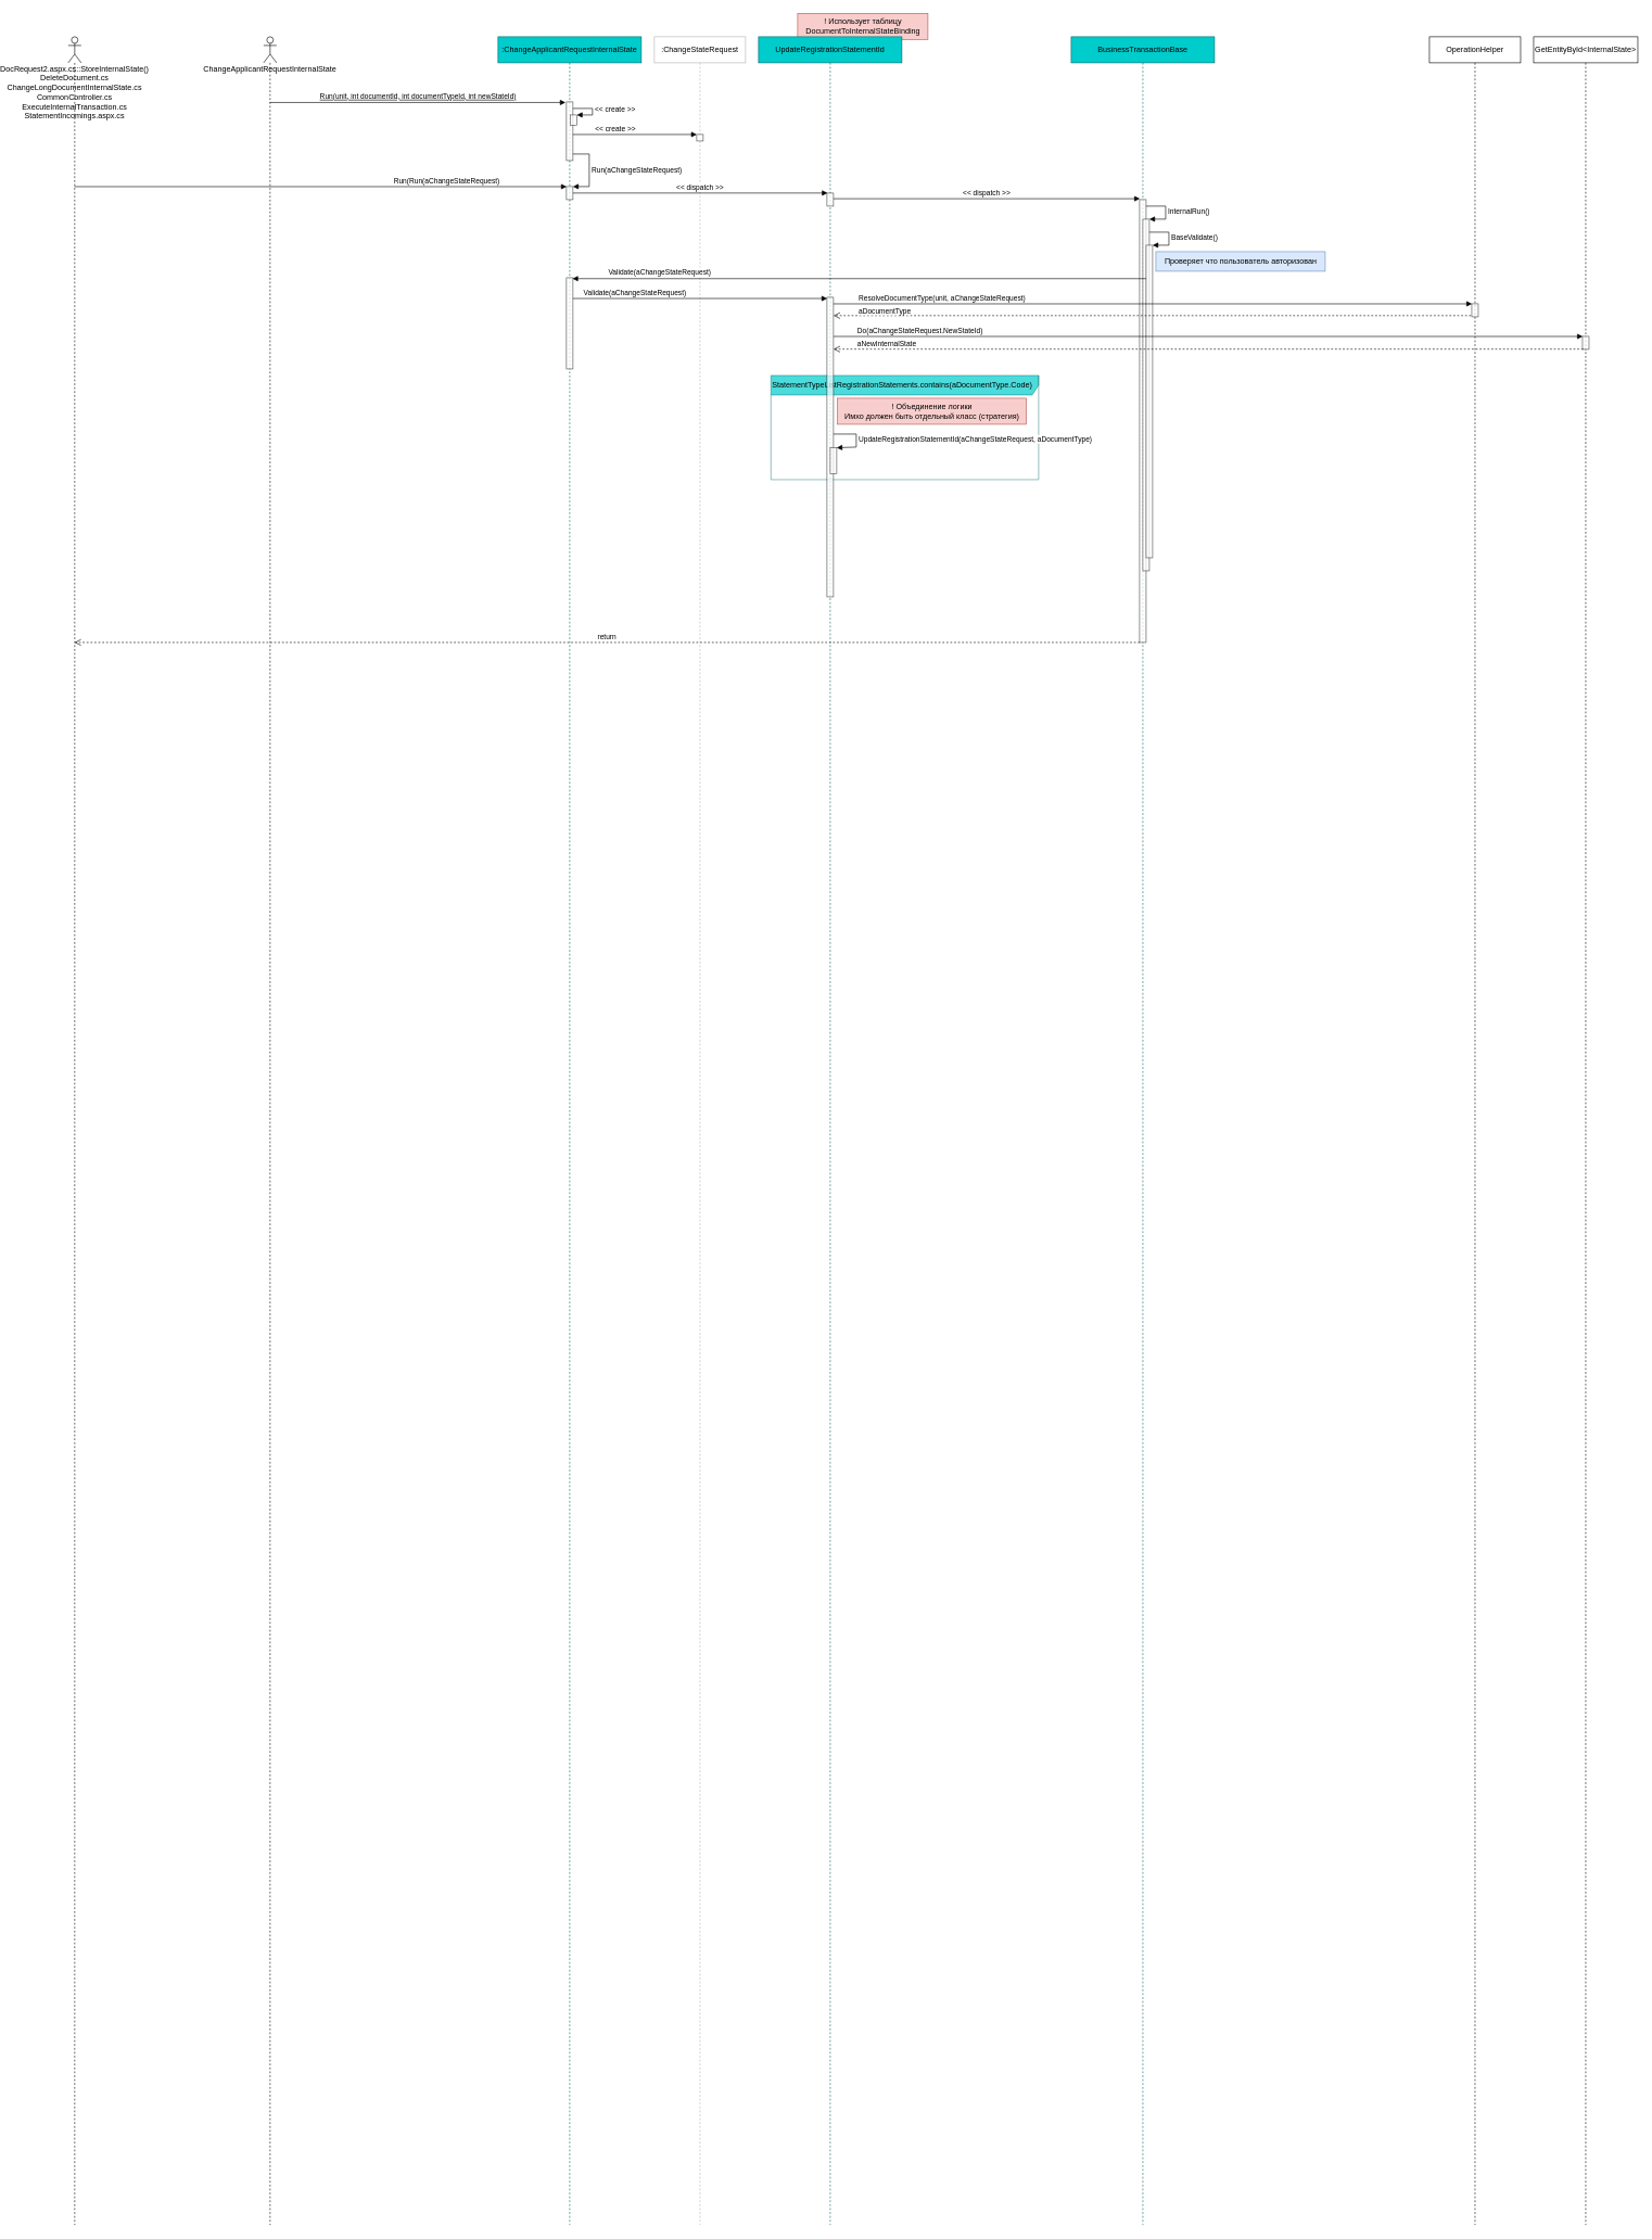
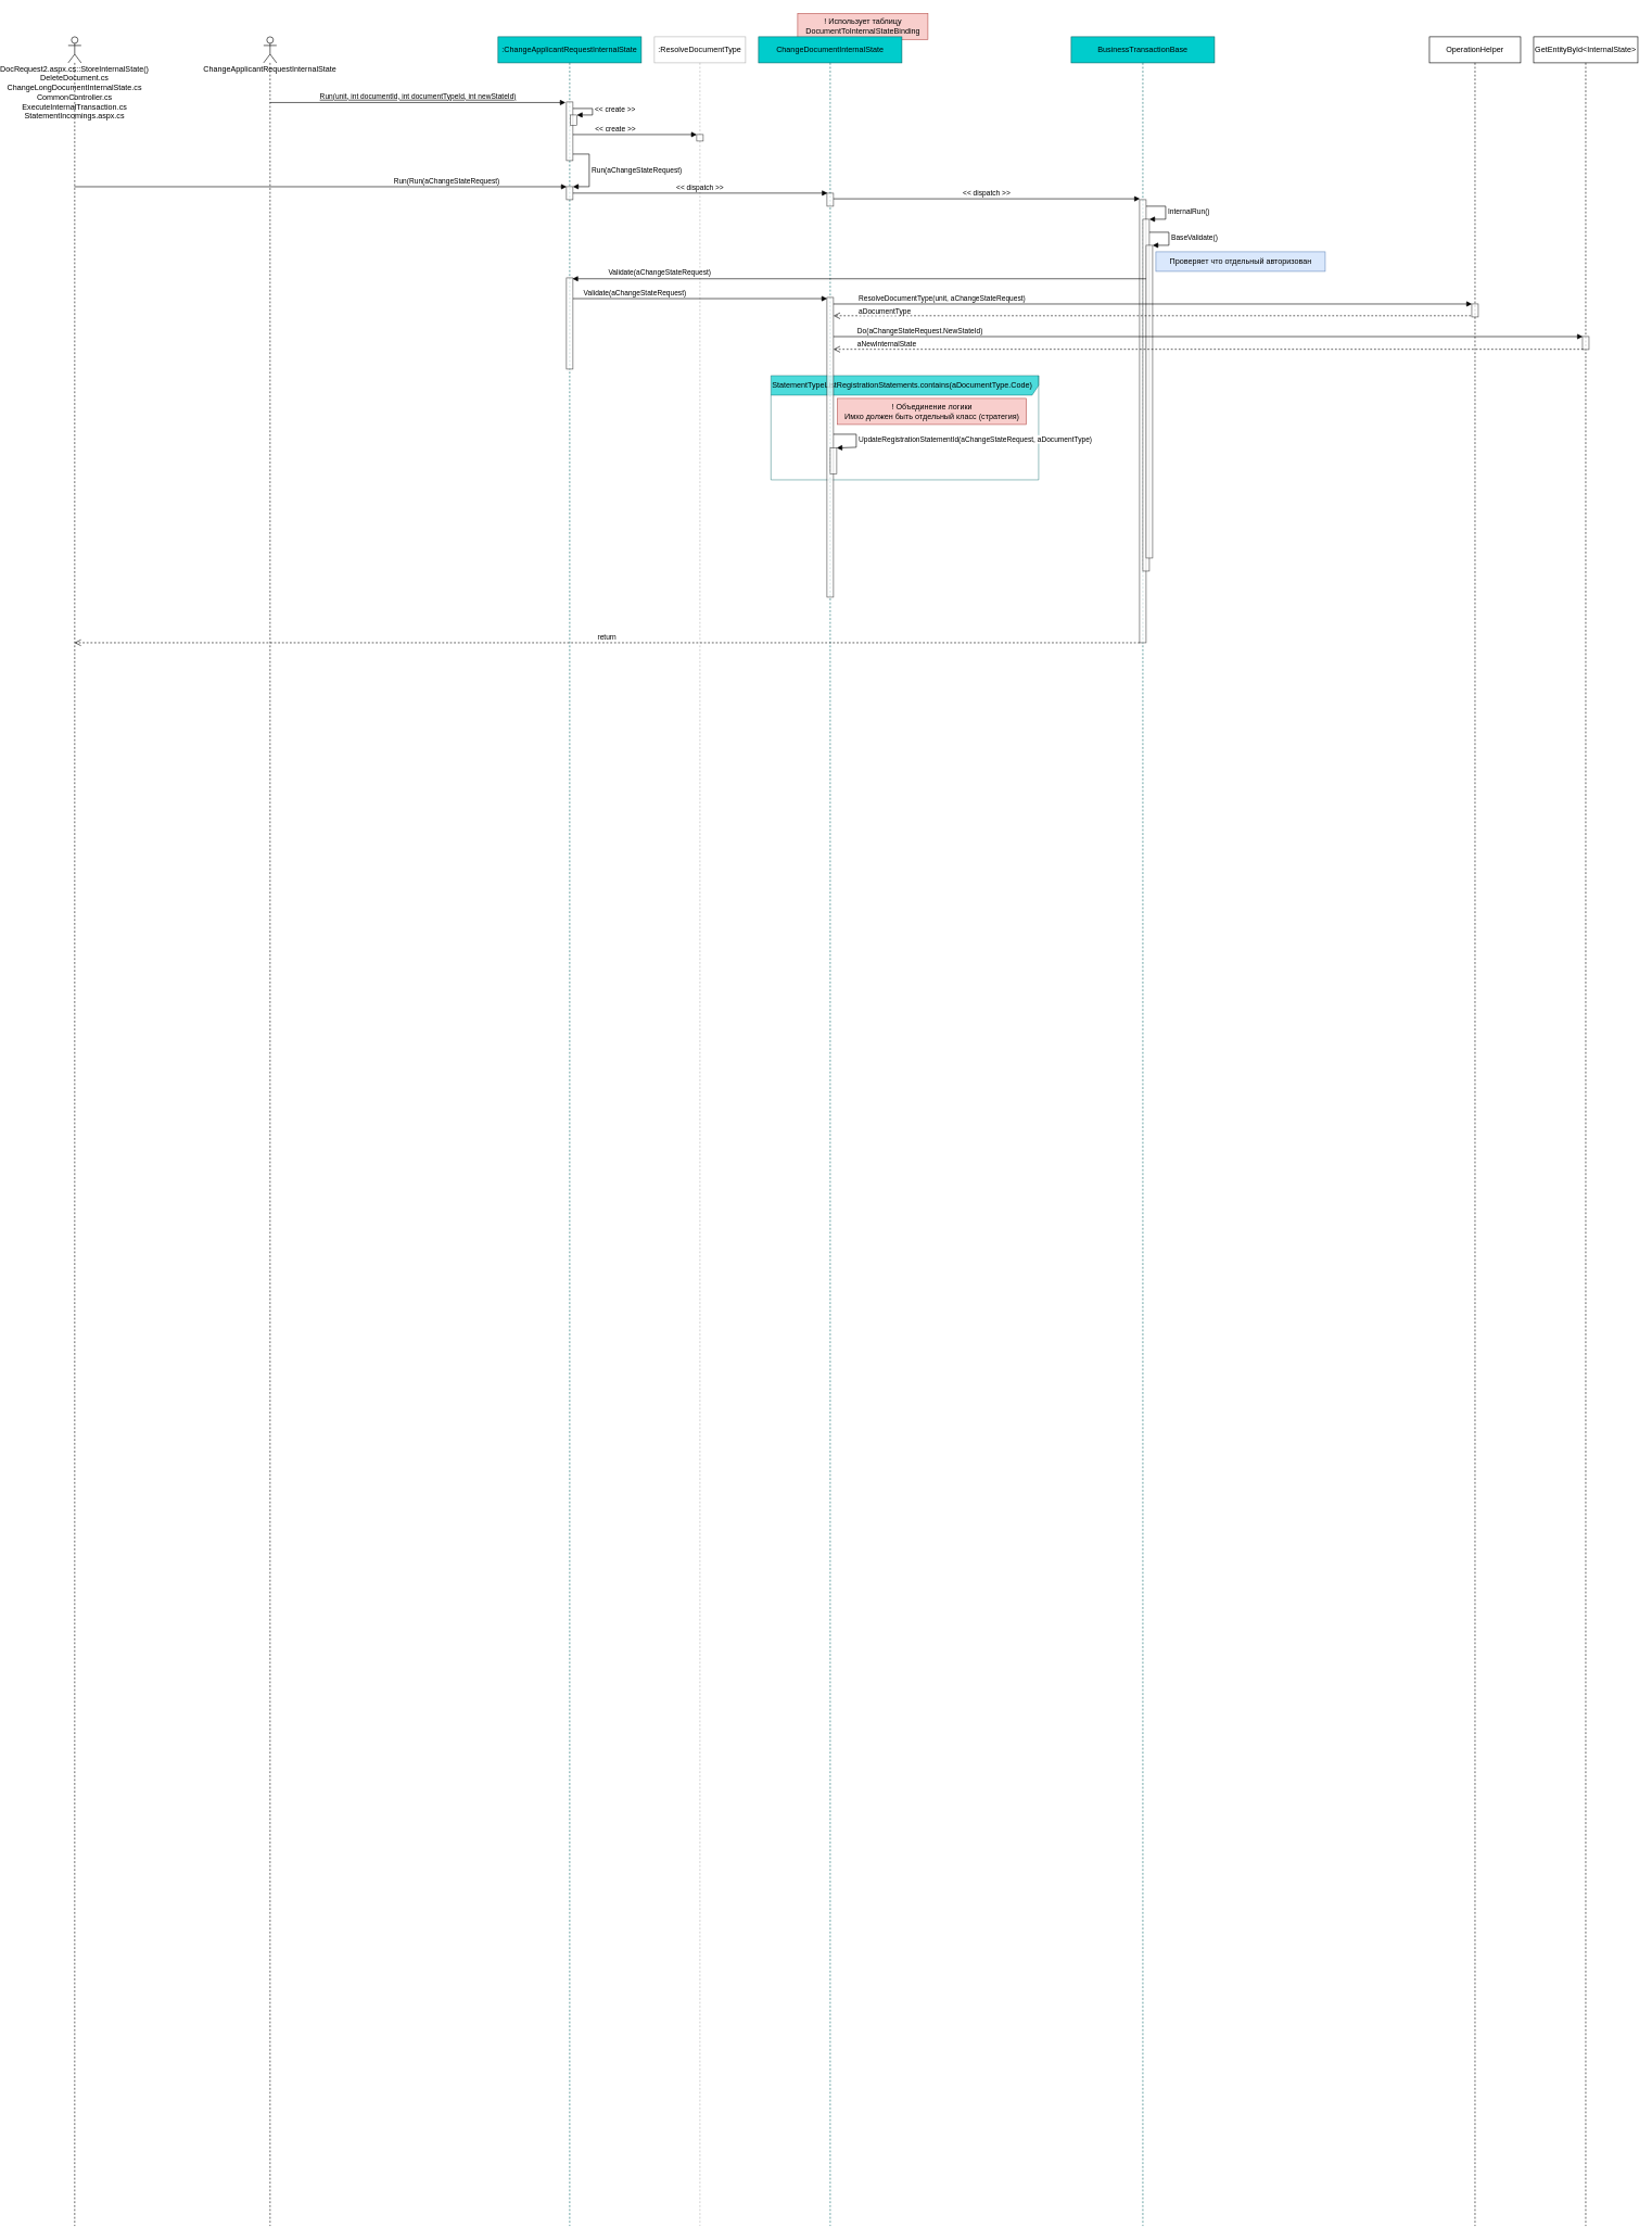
- <mxCell id="12" value=":ChangeStateRequest" style="shape=umlLifeline;perimeter=lifelinePerimeter;whiteSpace=wrap;html=1;container=1;collapsible=0;recursiveResize=0;outlineConnect=0;strokeColor=#B3B3B3;" vertex="1" parent="1"><mxGeometry x="920" y="56" width="140" height="3360" as="geometry" /></mxCell>
+ <mxCell id="12" value=":ResolveDocumentType" style="shape=umlLifeline;perimeter=lifelinePerimeter;whiteSpace=wrap;html=1;container=1;collapsible=0;recursiveResize=0;outlineConnect=0;strokeColor=#B3B3B3;" vertex="1" parent="1"><mxGeometry x="920" y="56" width="140" height="3360" as="geometry" /></mxCell>
- <mxCell id="16" value="UpdateRegistrationStatementId" style="shape=umlLifeline;perimeter=lifelinePerimeter;whiteSpace=wrap;html=1;container=1;collapsible=0;recursiveResize=0;outlineConnect=0;fillColor=#00CCCC;strokeColor=#006666;" vertex="1" parent="1"><mxGeometry x="1080" y="56" width="220" height="3360" as="geometry" /></mxCell>
+ <mxCell id="16" value="ChangeDocumentInternalState" style="shape=umlLifeline;perimeter=lifelinePerimeter;whiteSpace=wrap;html=1;container=1;collapsible=0;recursiveResize=0;outlineConnect=0;fillColor=#00CCCC;strokeColor=#006666;" vertex="1" parent="1"><mxGeometry x="1080" y="56" width="220" height="3360" as="geometry" /></mxCell>
- <mxCell id="30" value="Проверяет что пользователь авторизован" style="text;html=1;align=center;verticalAlign=middle;resizable=0;points=[];autosize=1;strokeColor=#6c8ebf;fillColor=#dae8fc;" vertex="1" parent="1"><mxGeometry x="1690" y="386" width="260" height="30" as="geometry" /></mxCell>
+ <mxCell id="30" value="Проверяет что отдельный авторизован" style="text;html=1;align=center;verticalAlign=middle;resizable=0;points=[];autosize=1;strokeColor=#6c8ebf;fillColor=#dae8fc;" vertex="1" parent="1"><mxGeometry x="1690" y="386" width="260" height="30" as="geometry" /></mxCell>
